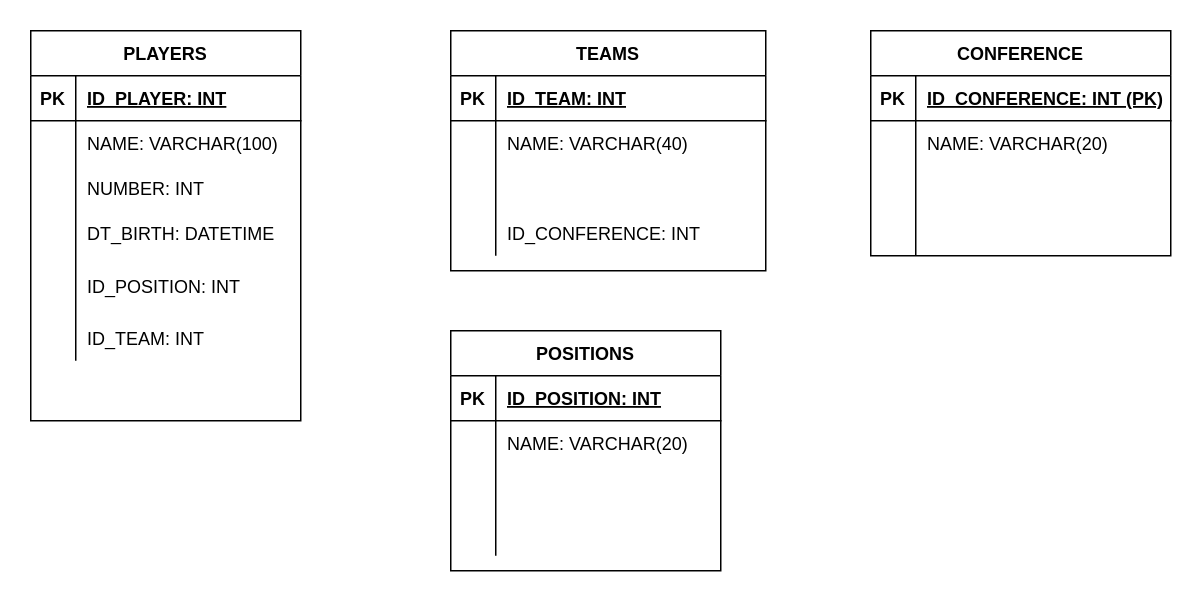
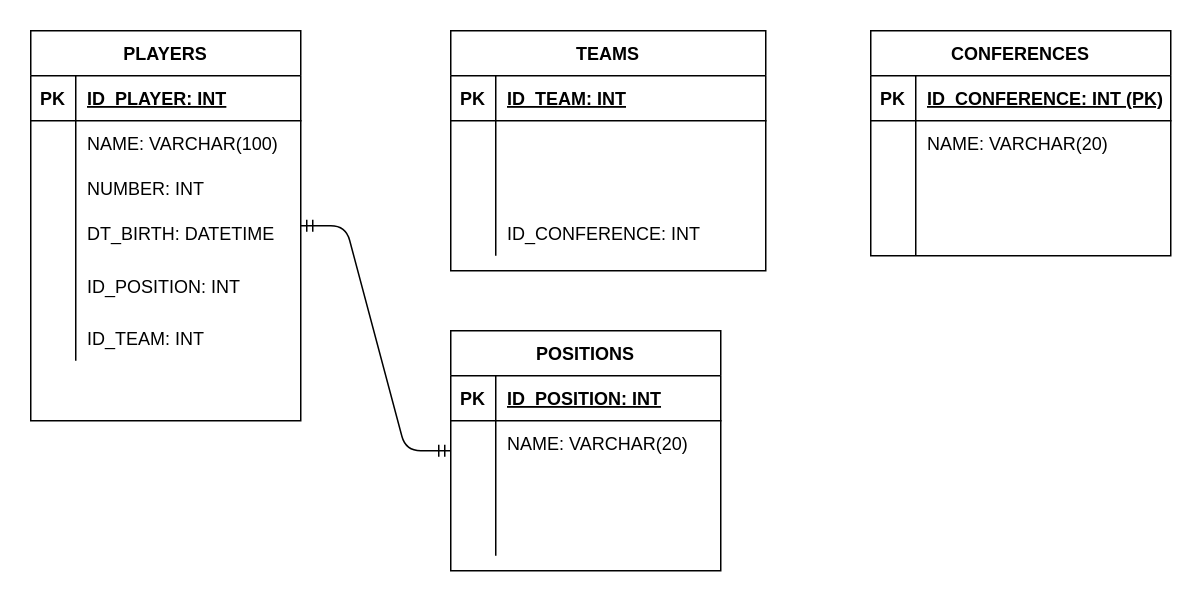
- <mxCell id="33" value="CONFERENCE" style="shape=table;startSize=30;container=1;collapsible=1;childLayout=tableLayout;fixedRows=1;rowLines=0;fontStyle=1;align=center;resizeLast=1;" vertex="1" parent="1"><mxGeometry x="580" y="20" width="200" height="150" as="geometry" /></mxCell>
+ <mxCell id="33" value="CONFERENCES" style="shape=table;startSize=30;container=1;collapsible=1;childLayout=tableLayout;fixedRows=1;rowLines=0;fontStyle=1;align=center;resizeLast=1;" vertex="1" parent="1"><mxGeometry x="580" y="20" width="200" height="150" as="geometry" /></mxCell>
- <mxCell id="27" value="NAME: VARCHAR(40)" style="shape=partialRectangle;connectable=0;fillColor=none;top=0;left=0;bottom=0;right=0;align=left;spacingLeft=6;overflow=hidden;" vertex="1" parent="25"><mxGeometry x="30" width="180" height="30" as="geometry" /></mxCell>
+ <mxCell id="59" value="" style="edgeStyle=entityRelationEdgeStyle;fontSize=12;html=1;endArrow=ERmandOne;startArrow=ERmandOne;" edge="1" parent="1" source="2" target="46"><mxGeometry width="100" height="100" relative="1" as="geometry"><mxPoint x="480" y="440" as="sourcePoint" /><mxPoint x="580" y="340" as="targetPoint" /></mxGeometry></mxCell>
